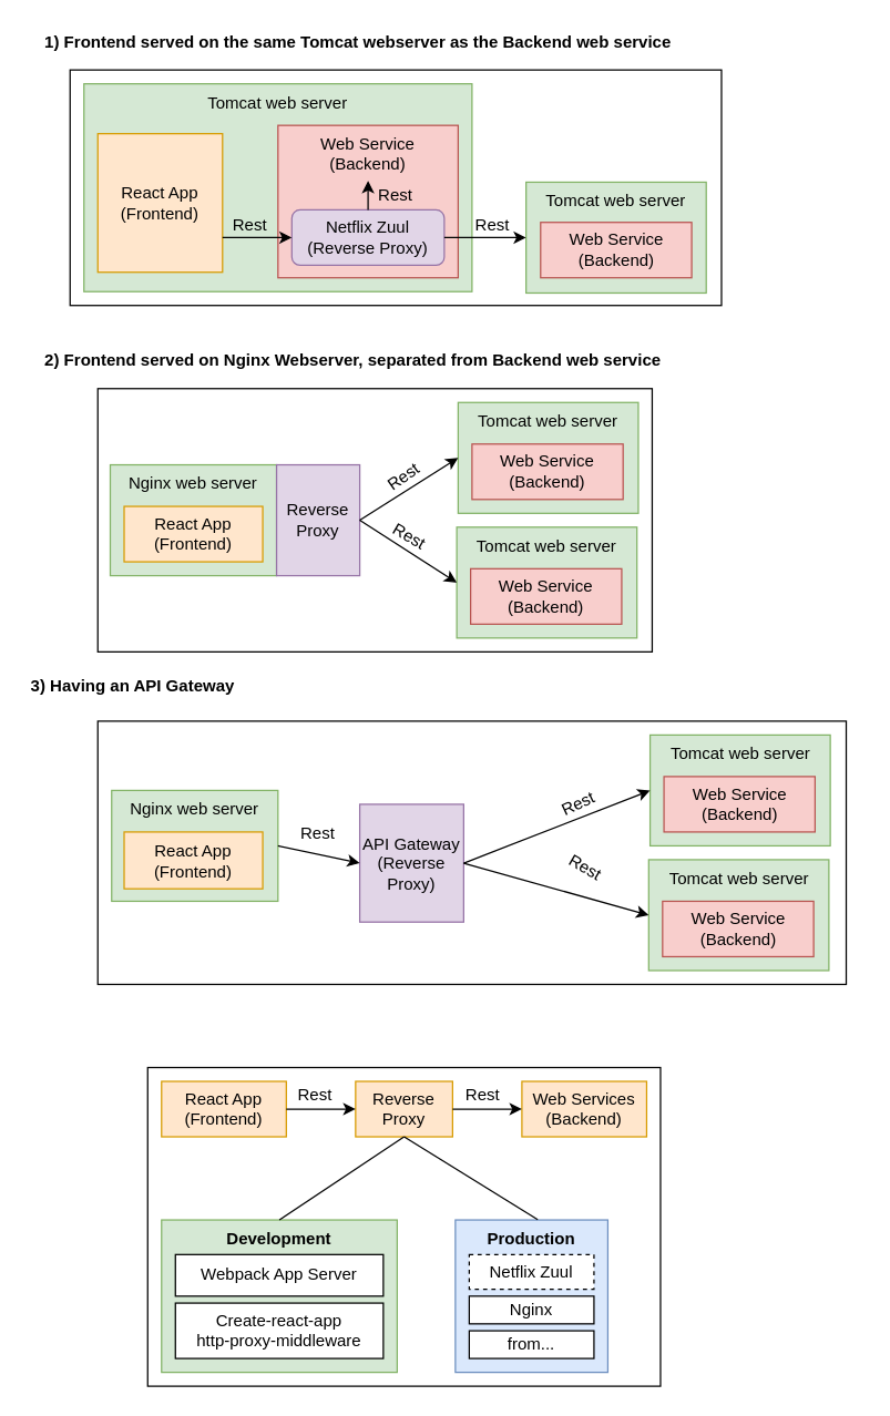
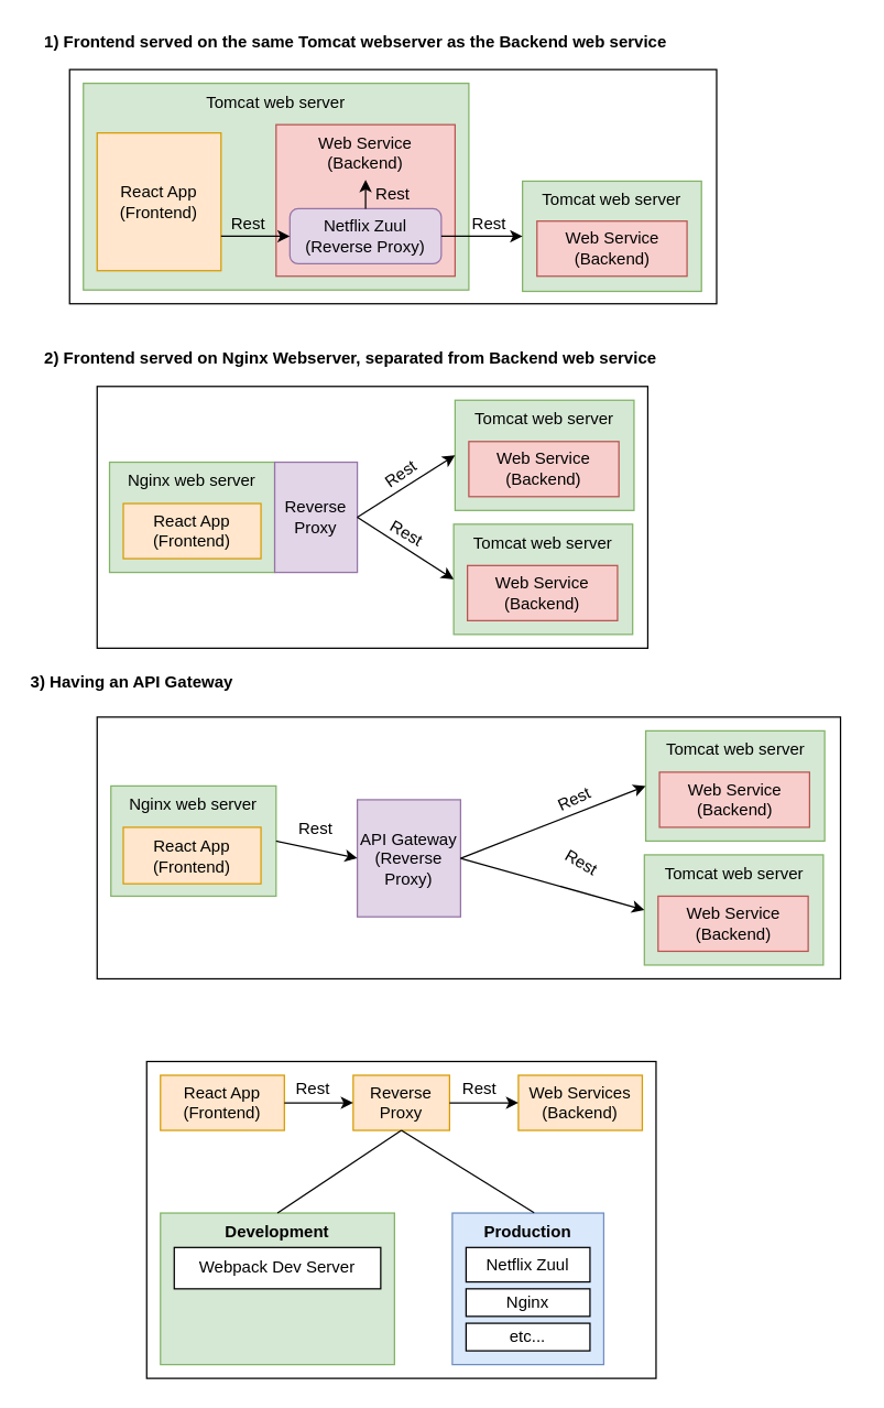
- <mxCell id="20" value="Netflix Zuul" style="rounded=0;whiteSpace=wrap;html=1;align=center;dashed=1;" parent="1" vertex="1"><mxGeometry x="338" y="905" width="90" height="25" as="geometry" /></mxCell>
+ <mxCell id="20" value="Netflix Zuul" style="rounded=0;whiteSpace=wrap;html=1;align=center;" parent="1" vertex="1"><mxGeometry x="338" y="905" width="90" height="25" as="geometry" /></mxCell>
- <mxCell id="17" value="&lt;div&gt;Webpack App Server&lt;/div&gt;" style="rounded=0;whiteSpace=wrap;html=1;align=center;" parent="1" vertex="1"><mxGeometry x="126" y="905" width="150" height="30" as="geometry" /></mxCell>
+ <mxCell id="17" value="&lt;div&gt;Webpack Dev Server&lt;/div&gt;" style="rounded=0;whiteSpace=wrap;html=1;align=center;" parent="1" vertex="1"><mxGeometry x="126" y="905" width="150" height="30" as="geometry" /></mxCell>
- <mxCell id="18" value="&lt;div&gt;Create-react-app&lt;br&gt;&lt;/div&gt;&lt;div&gt;http-proxy-middleware&lt;/div&gt;" style="rounded=0;whiteSpace=wrap;html=1;align=center;" parent="1" vertex="1"><mxGeometry x="126" y="940" width="150" height="40" as="geometry" /></mxCell>
- <mxCell id="24" value="from..." style="rounded=0;whiteSpace=wrap;html=1;align=center;" parent="1" vertex="1"><mxGeometry x="338" y="960" width="90" height="20" as="geometry" /></mxCell>
+ <mxCell id="24" value="etc..." style="rounded=0;whiteSpace=wrap;html=1;align=center;" parent="1" vertex="1"><mxGeometry x="338" y="960" width="90" height="20" as="geometry" /></mxCell>
